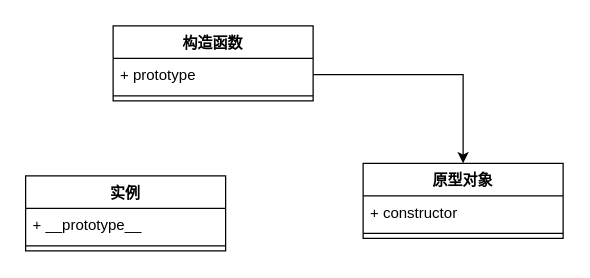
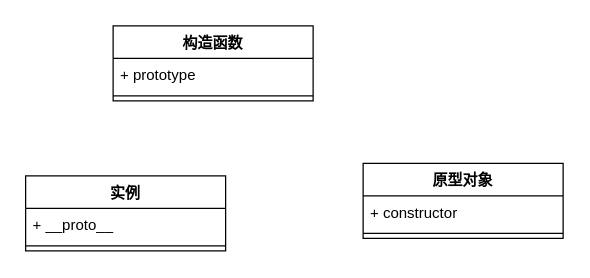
- <mxCell id="11" style="edgeStyle=orthogonalEdgeStyle;rounded=0;orthogonalLoop=1;jettySize=auto;html=1;exitX=1;exitY=0.5;exitDx=0;exitDy=0;entryX=0.5;entryY=0;entryDx=0;entryDy=0;" edge="1" parent="1" source="3" target="5"><mxGeometry relative="1" as="geometry" /></mxCell>
- <mxCell id="9" value="+ __prototype__" style="text;strokeColor=none;fillColor=none;align=left;verticalAlign=top;spacingLeft=4;spacingRight=4;overflow=hidden;rotatable=0;points=[[0,0.5],[1,0.5]];portConstraint=eastwest;" vertex="1" parent="8"><mxGeometry y="26" width="160" height="26" as="geometry" /></mxCell>
+ <mxCell id="9" value="+ __proto__" style="text;strokeColor=none;fillColor=none;align=left;verticalAlign=top;spacingLeft=4;spacingRight=4;overflow=hidden;rotatable=0;points=[[0,0.5],[1,0.5]];portConstraint=eastwest;" vertex="1" parent="8"><mxGeometry y="26" width="160" height="26" as="geometry" /></mxCell>
